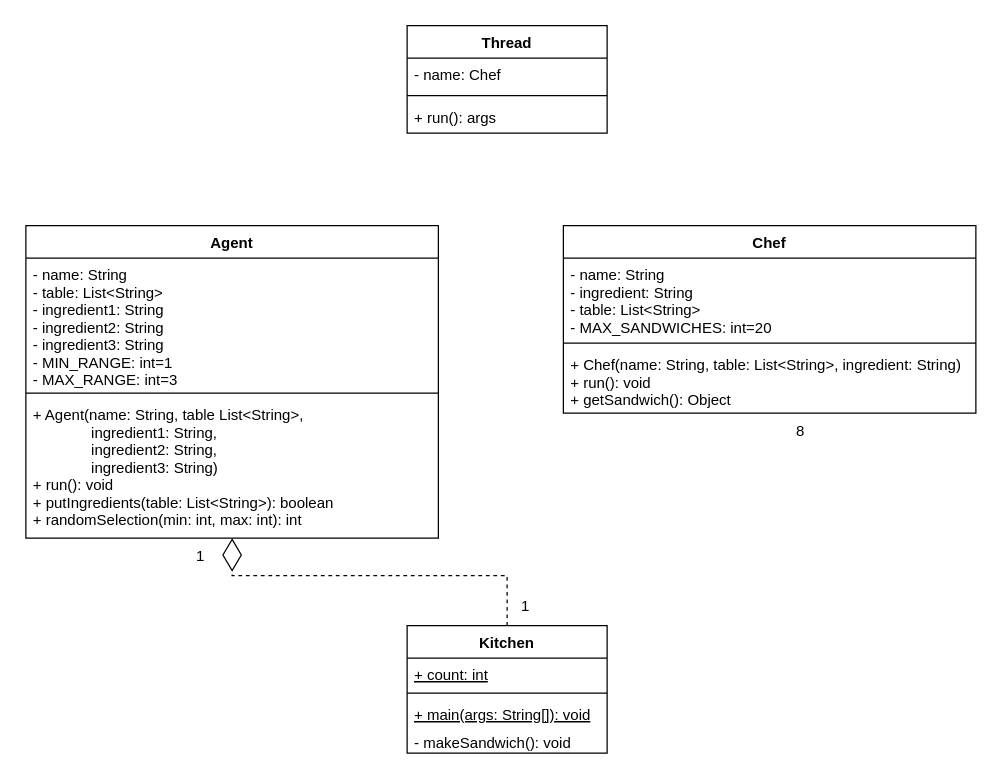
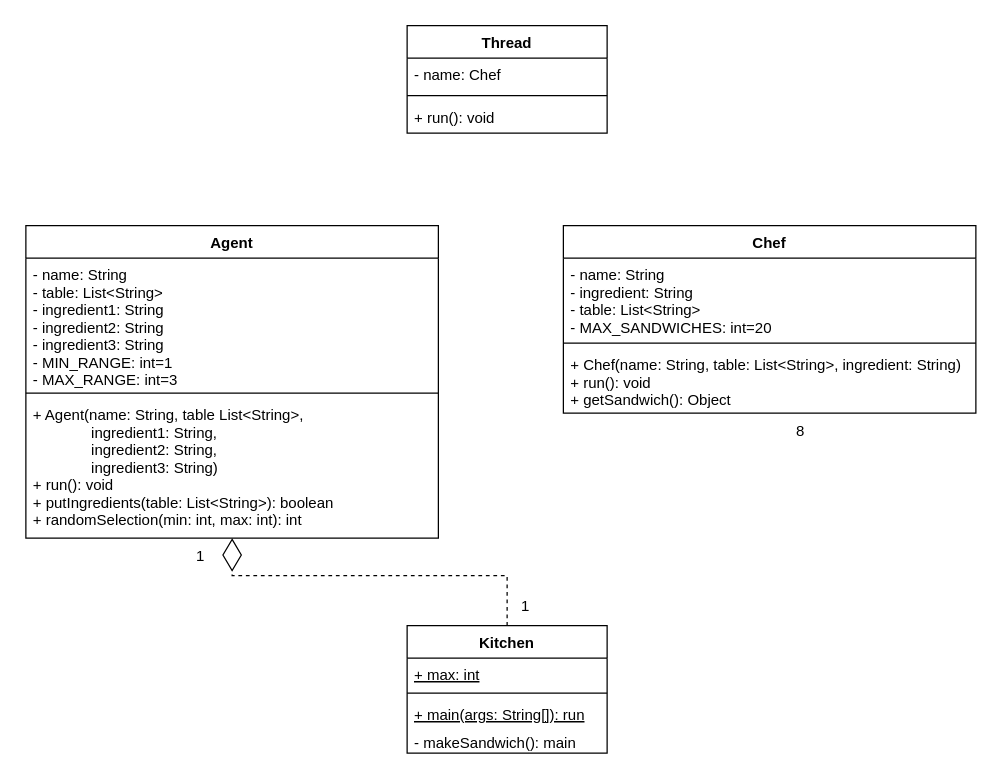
- <mxCell id="18" value="+ run(): args" style="text;strokeColor=none;fillColor=none;align=left;verticalAlign=top;spacingLeft=4;spacingRight=4;overflow=hidden;rotatable=0;points=[[0,0.5],[1,0.5]];portConstraint=eastwest;" parent="15" vertex="1"><mxGeometry y="60" width="160" height="26" as="geometry" /></mxCell>
+ <mxCell id="18" value="+ run(): void" style="text;strokeColor=none;fillColor=none;align=left;verticalAlign=top;spacingLeft=4;spacingRight=4;overflow=hidden;rotatable=0;points=[[0,0.5],[1,0.5]];portConstraint=eastwest;" parent="15" vertex="1"><mxGeometry y="60" width="160" height="26" as="geometry" /></mxCell>
- <mxCell id="7" value="+ count: int" style="text;strokeColor=none;fillColor=none;align=left;verticalAlign=top;spacingLeft=4;spacingRight=4;overflow=hidden;rotatable=0;points=[[0,0.5],[1,0.5]];portConstraint=eastwest;fontStyle=4" parent="6" vertex="1"><mxGeometry y="26" width="160" height="24" as="geometry" /></mxCell>
+ <mxCell id="7" value="+ max: int" style="text;strokeColor=none;fillColor=none;align=left;verticalAlign=top;spacingLeft=4;spacingRight=4;overflow=hidden;rotatable=0;points=[[0,0.5],[1,0.5]];portConstraint=eastwest;fontStyle=4" parent="6" vertex="1"><mxGeometry y="26" width="160" height="24" as="geometry" /></mxCell>
- <mxCell id="9" value="+ main(args: String[]): void&#10;" style="text;strokeColor=none;fillColor=none;align=left;verticalAlign=top;spacingLeft=4;spacingRight=4;overflow=hidden;rotatable=0;points=[[0,0.5],[1,0.5]];portConstraint=eastwest;fontStyle=4" parent="6" vertex="1"><mxGeometry y="58" width="160" height="22" as="geometry" /></mxCell>
+ <mxCell id="9" value="+ main(args: String[]): run&#10;" style="text;strokeColor=none;fillColor=none;align=left;verticalAlign=top;spacingLeft=4;spacingRight=4;overflow=hidden;rotatable=0;points=[[0,0.5],[1,0.5]];portConstraint=eastwest;fontStyle=4" parent="6" vertex="1"><mxGeometry y="58" width="160" height="22" as="geometry" /></mxCell>
- <mxCell id="10" value="- makeSandwich(): void" style="text;strokeColor=none;fillColor=none;align=left;verticalAlign=top;spacingLeft=4;spacingRight=4;overflow=hidden;rotatable=0;points=[[0,0.5],[1,0.5]];portConstraint=eastwest;fontStyle=0" parent="6" vertex="1"><mxGeometry y="80" width="160" height="22" as="geometry" /></mxCell>
+ <mxCell id="10" value="- makeSandwich(): main" style="text;strokeColor=none;fillColor=none;align=left;verticalAlign=top;spacingLeft=4;spacingRight=4;overflow=hidden;rotatable=0;points=[[0,0.5],[1,0.5]];portConstraint=eastwest;fontStyle=0" parent="6" vertex="1"><mxGeometry y="80" width="160" height="22" as="geometry" /></mxCell>
